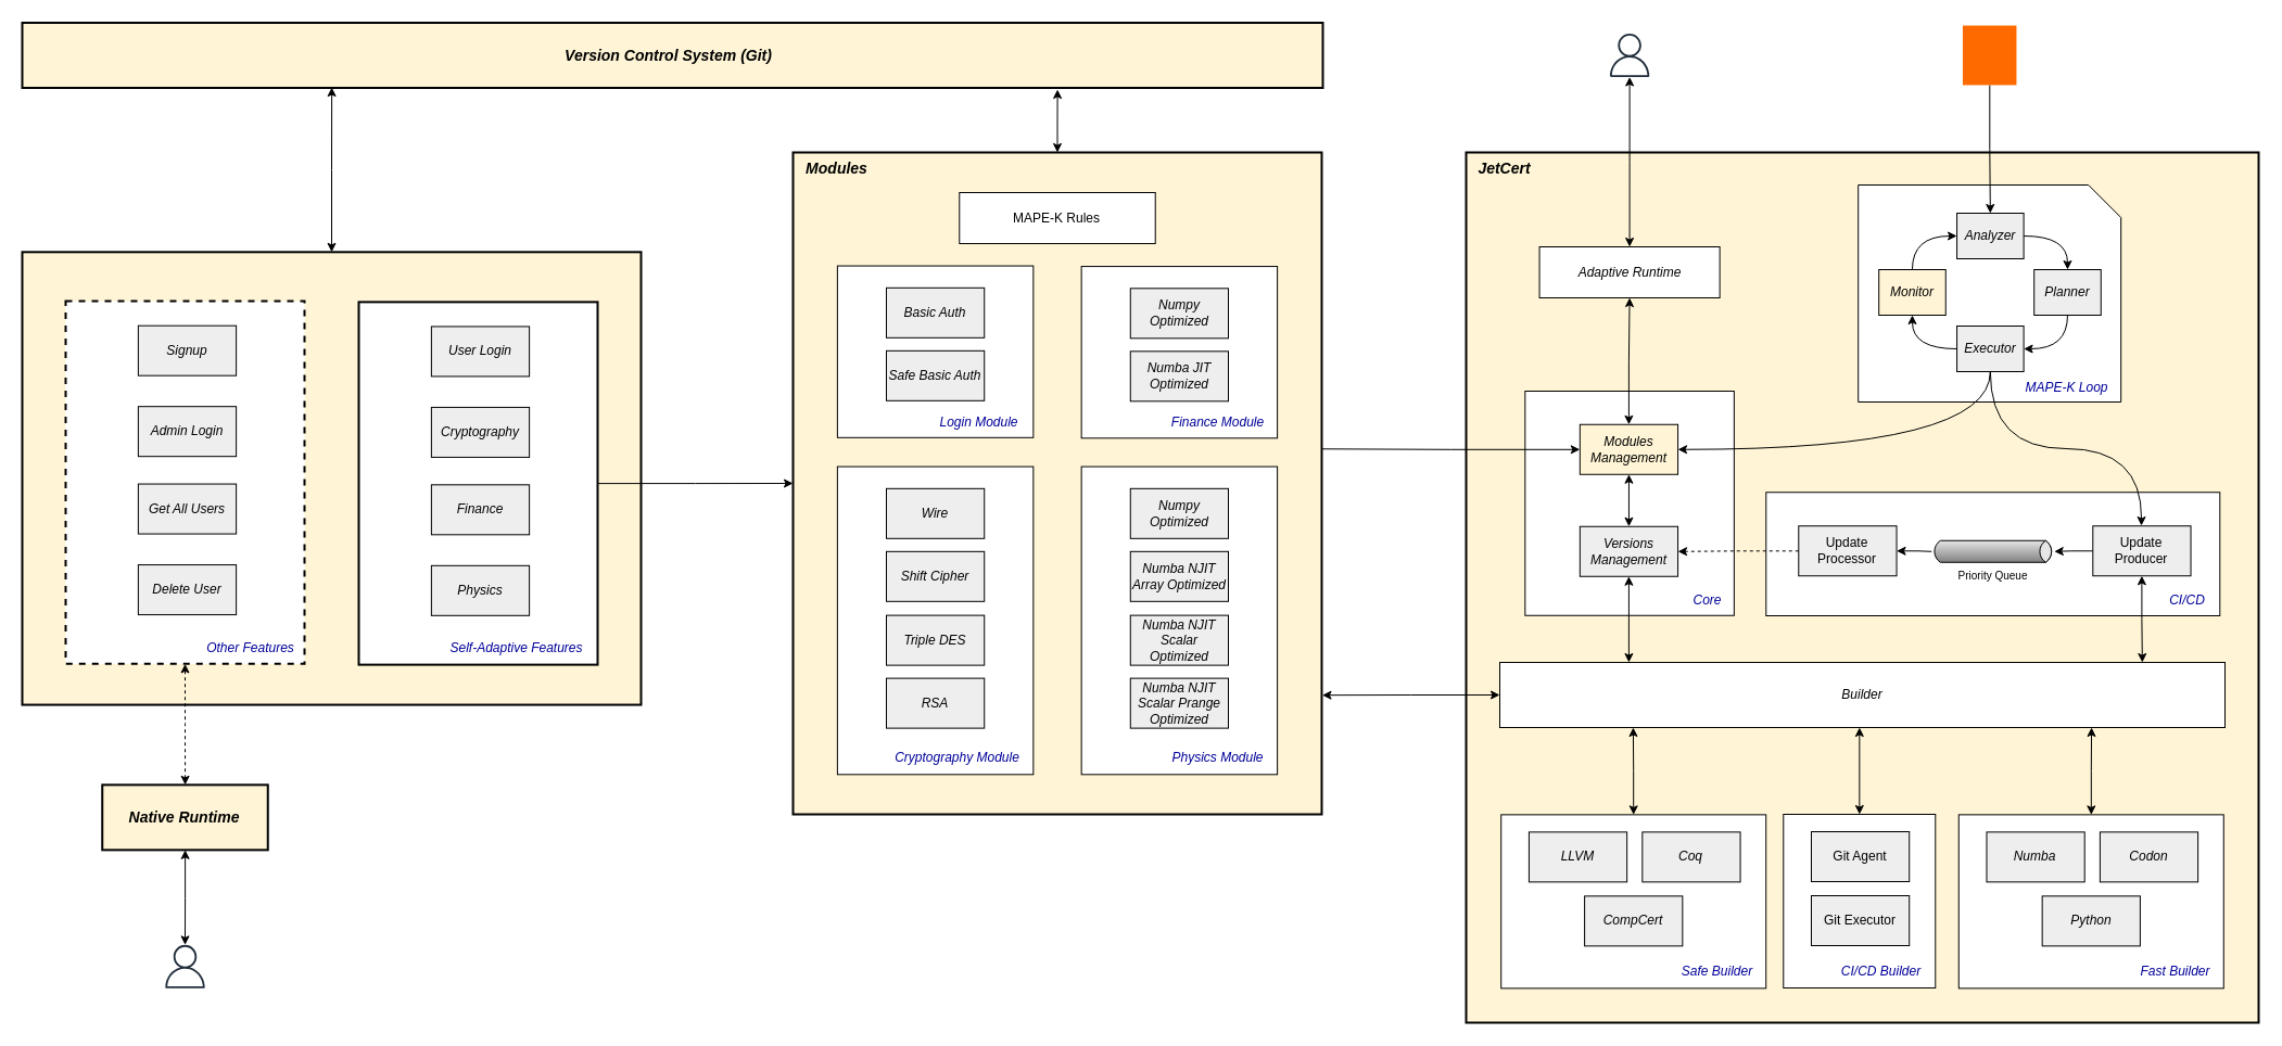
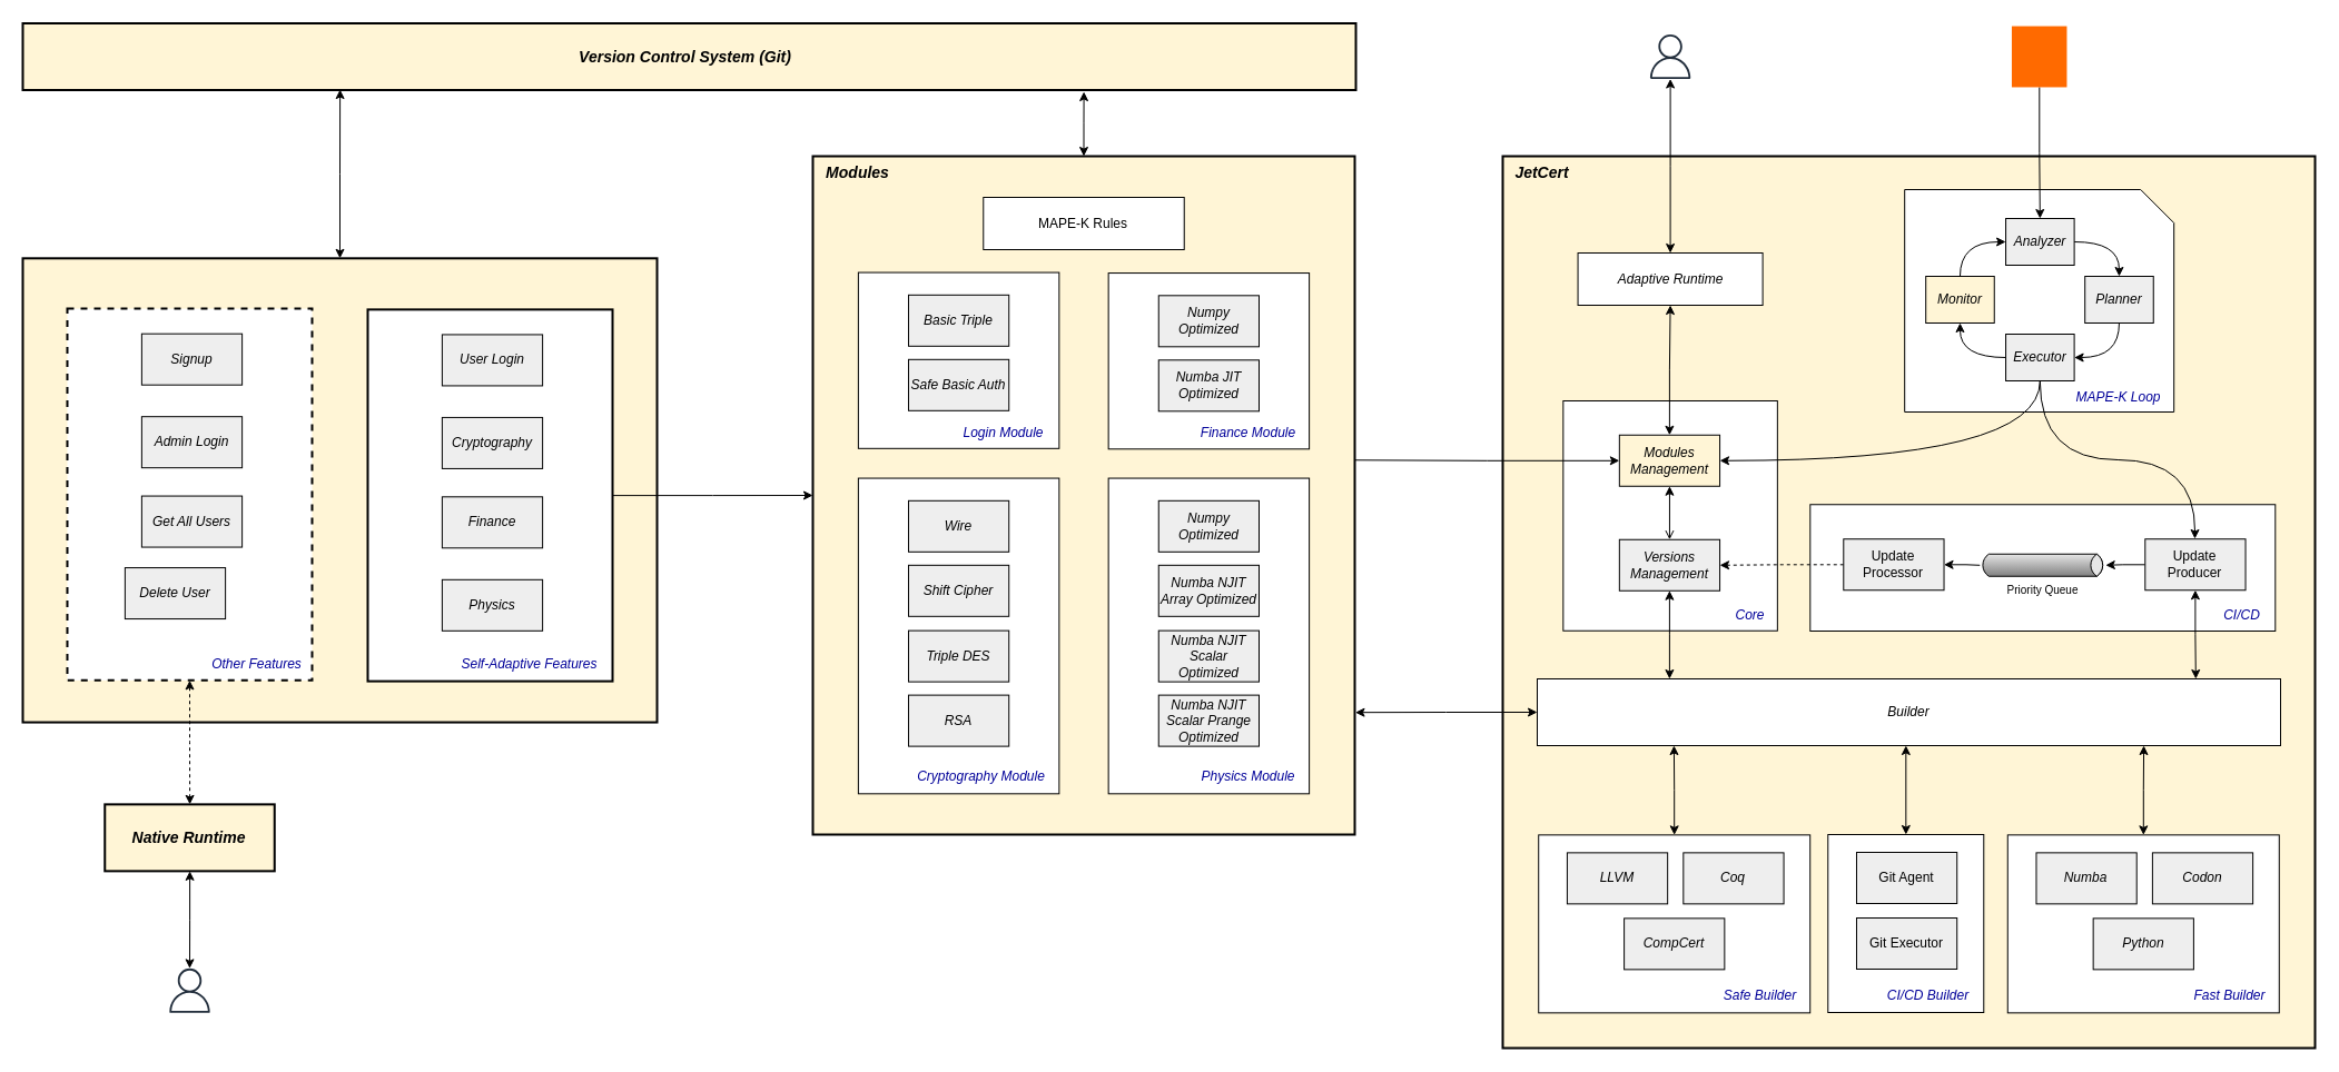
- <mxCell id="37" value="&lt;i style=&quot;&quot;&gt;&lt;font style=&quot;font-size: 12px;&quot;&gt;Basic Auth&lt;/font&gt;&lt;/i&gt;" style="html=1;dropTarget=0;whiteSpace=wrap;fillColor=#EEEEEE;" parent="1" vertex="1"><mxGeometry x="815.99" y="264.81" width="90.24" height="46" as="geometry" /></mxCell>
+ <mxCell id="37" value="&lt;i style=&quot;&quot;&gt;&lt;font style=&quot;font-size: 12px;&quot;&gt;Basic Triple&lt;/font&gt;&lt;/i&gt;" style="html=1;dropTarget=0;whiteSpace=wrap;fillColor=#EEEEEE;" parent="1" vertex="1"><mxGeometry x="815.99" y="264.81" width="90.24" height="46" as="geometry" /></mxCell>
- <mxCell id="57" value="" style="edgeStyle=orthogonalEdgeStyle;rounded=0;orthogonalLoop=1;jettySize=auto;html=1;startArrow=classic;startFill=1;" edge="1" parent="1" source="58" target="69"><mxGeometry relative="1" as="geometry" /></mxCell>
+ <mxCell id="57" value="" style="edgeStyle=orthogonalEdgeStyle;rounded=0;orthogonalLoop=1;jettySize=auto;html=1;startArrow=classic;startFill=1;endArrow=open;" edge="1" parent="1" source="58" target="69"><mxGeometry relative="1" as="geometry" /></mxCell>
- <mxCell id="22" value="&lt;i&gt;Delete User&lt;/i&gt;" style="html=1;dropTarget=0;whiteSpace=wrap;fillColor=#EEEEEE;" parent="1" vertex="1"><mxGeometry x="126.88" y="520.06" width="90.24" height="46" as="geometry" /></mxCell>
+ <mxCell id="22" value="&lt;i&gt;Delete User&lt;/i&gt;" style="html=1;dropTarget=0;whiteSpace=wrap;fillColor=#EEEEEE;" parent="1" vertex="1"><mxGeometry x="111.88" y="510.06" width="90.24" height="46" as="geometry" /></mxCell>
